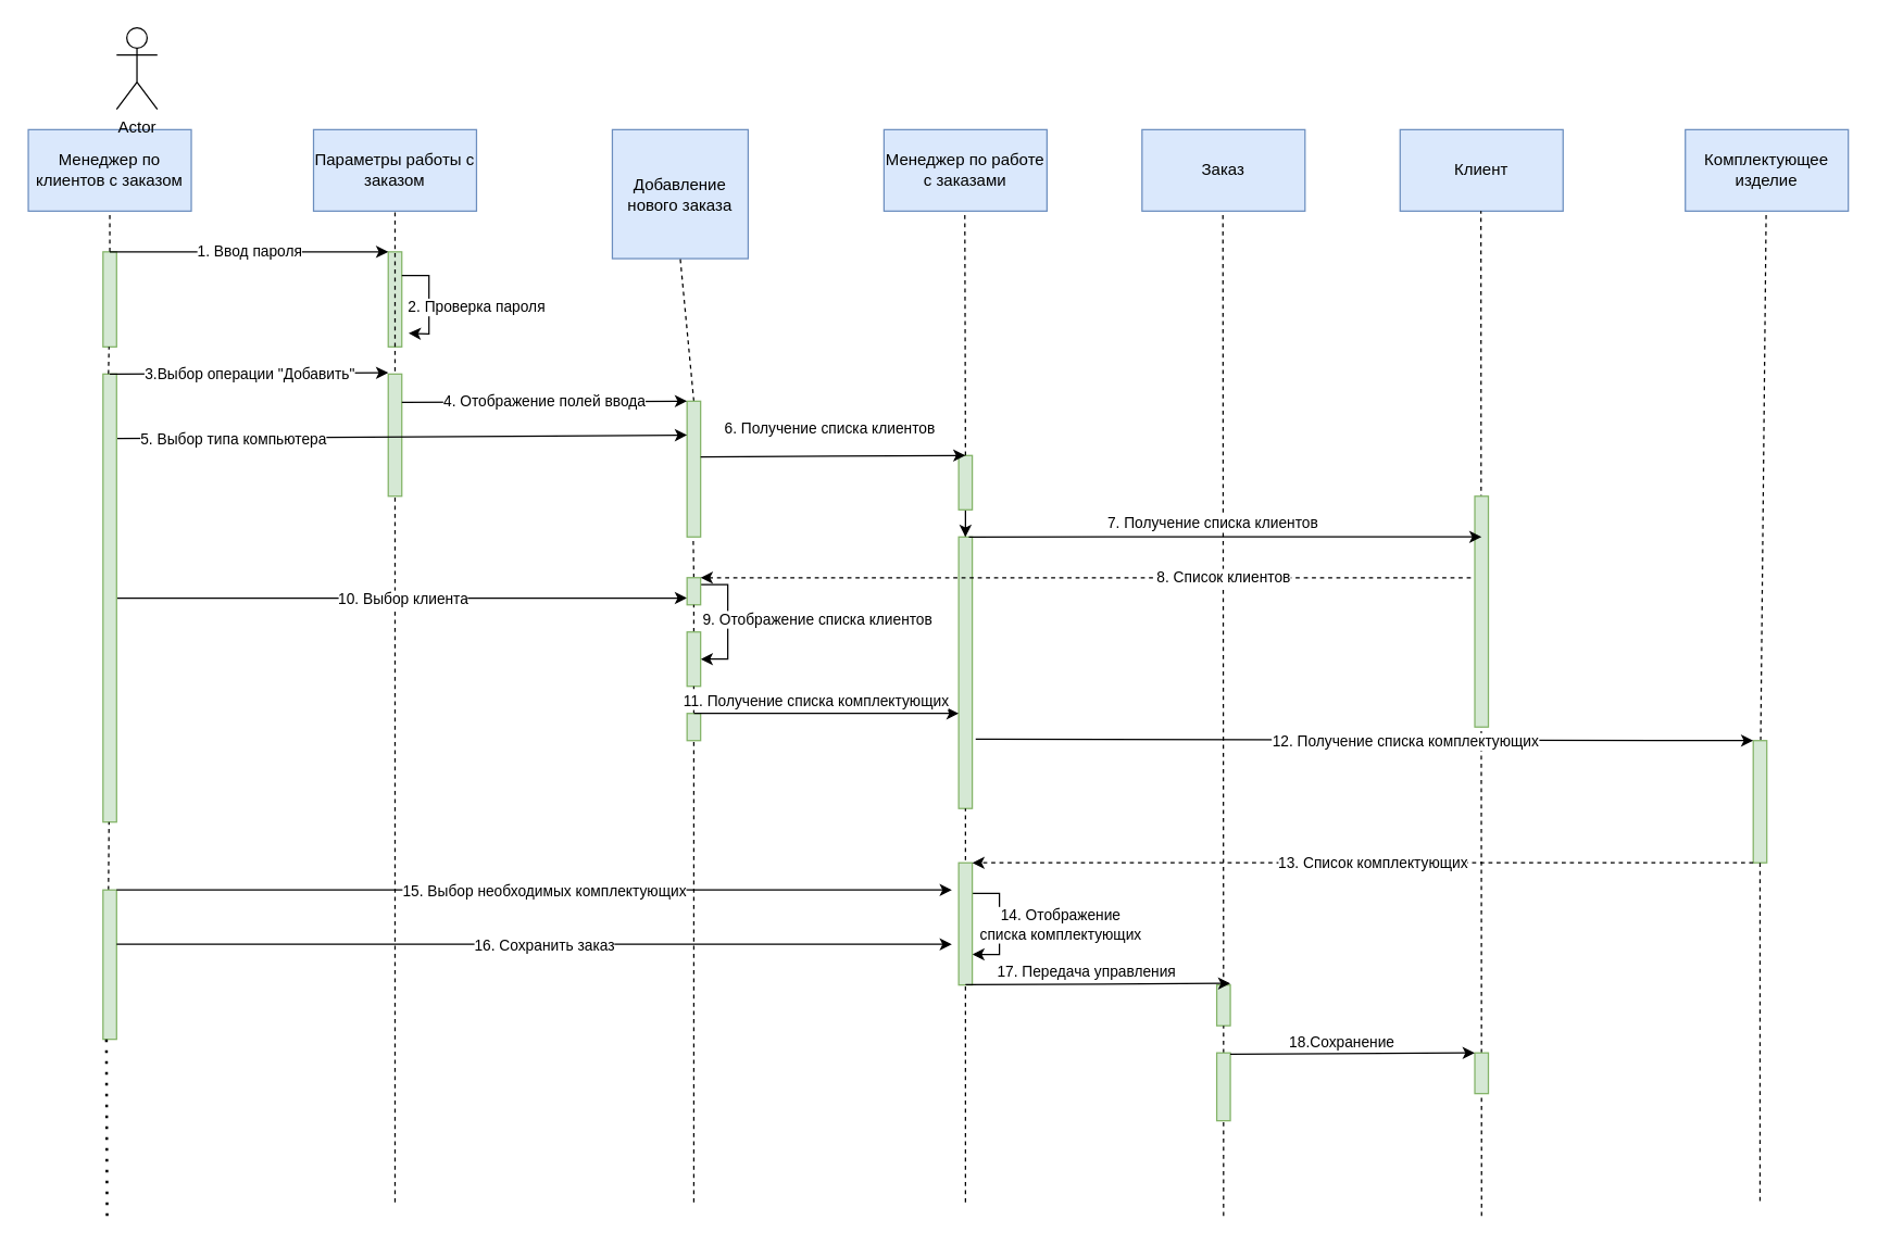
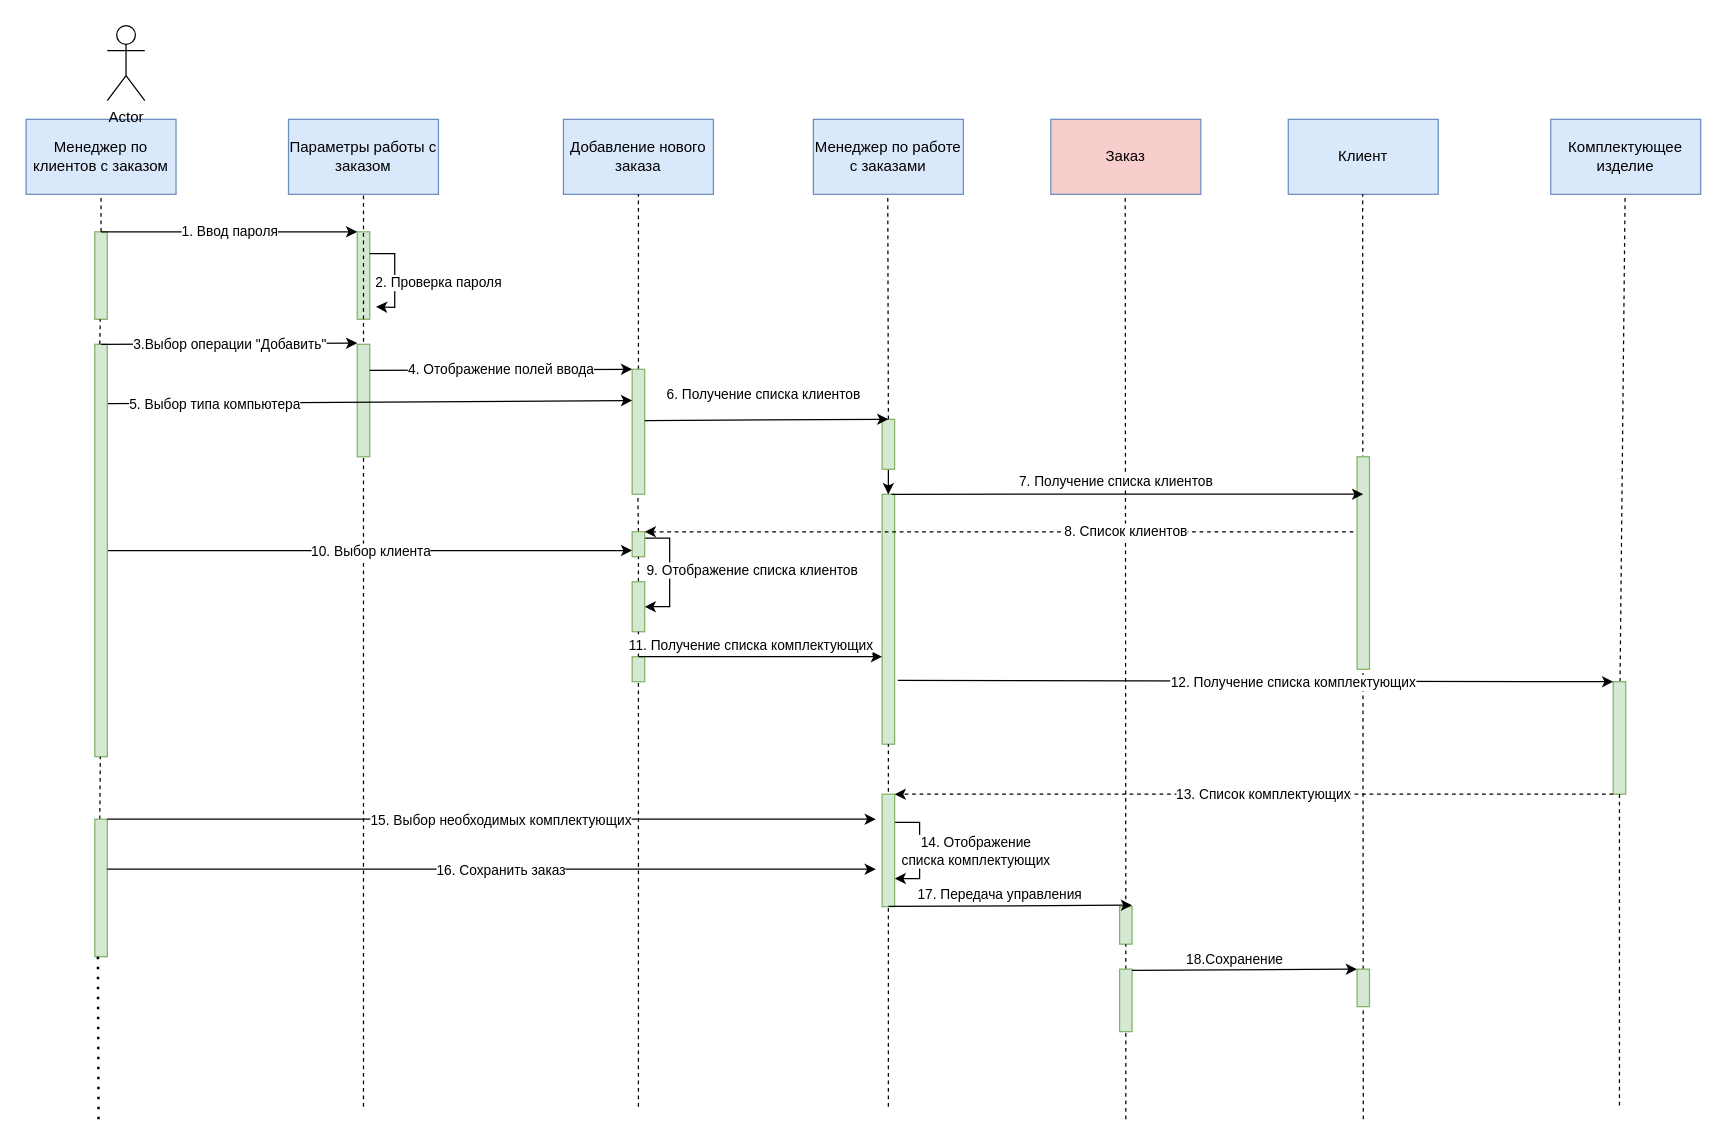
- <mxCell id="24" value="Заказ" style="rounded=0;whiteSpace=wrap;html=1;fillColor=#dae8fc;strokeColor=#6c8ebf;" parent="1" vertex="1"><mxGeometry x="840" y="95" width="120" height="60" as="geometry" /></mxCell>
+ <mxCell id="24" value="Заказ" style="rounded=0;whiteSpace=wrap;html=1;fillColor=#f8cecc;strokeColor=#6c8ebf;" parent="1" vertex="1"><mxGeometry x="840" y="95" width="120" height="60" as="geometry" /></mxCell>
- <mxCell id="4" value="Добавление нового заказа" style="rounded=0;whiteSpace=wrap;html=1;fillColor=#dae8fc;strokeColor=#6c8ebf;" parent="1" vertex="1"><mxGeometry x="450" y="95" width="100" height="95" as="geometry" /></mxCell>
+ <mxCell id="4" value="Добавление нового заказа" style="rounded=0;whiteSpace=wrap;html=1;fillColor=#dae8fc;strokeColor=#6c8ebf;" parent="1" vertex="1"><mxGeometry x="450" y="95" width="120" height="60" as="geometry" /></mxCell>
